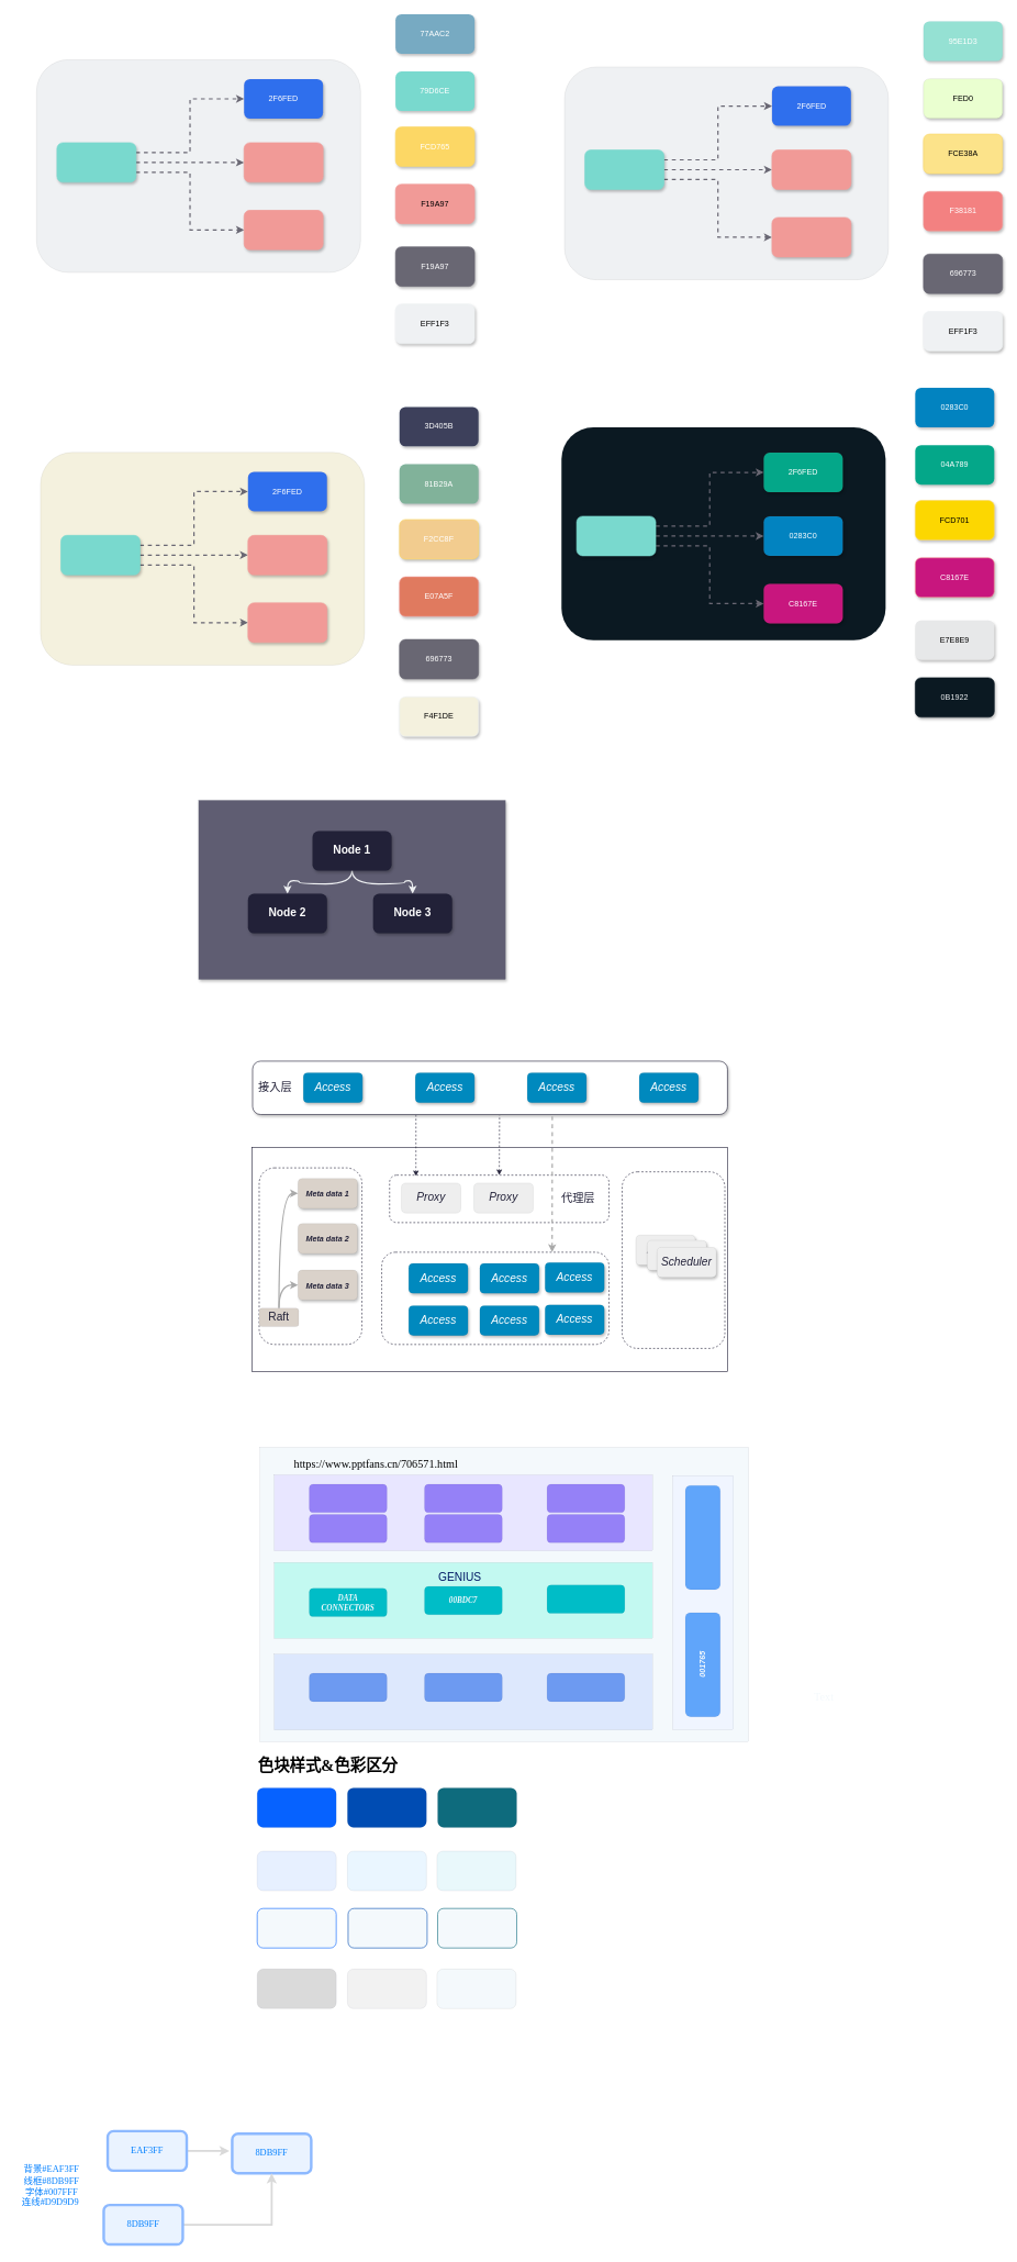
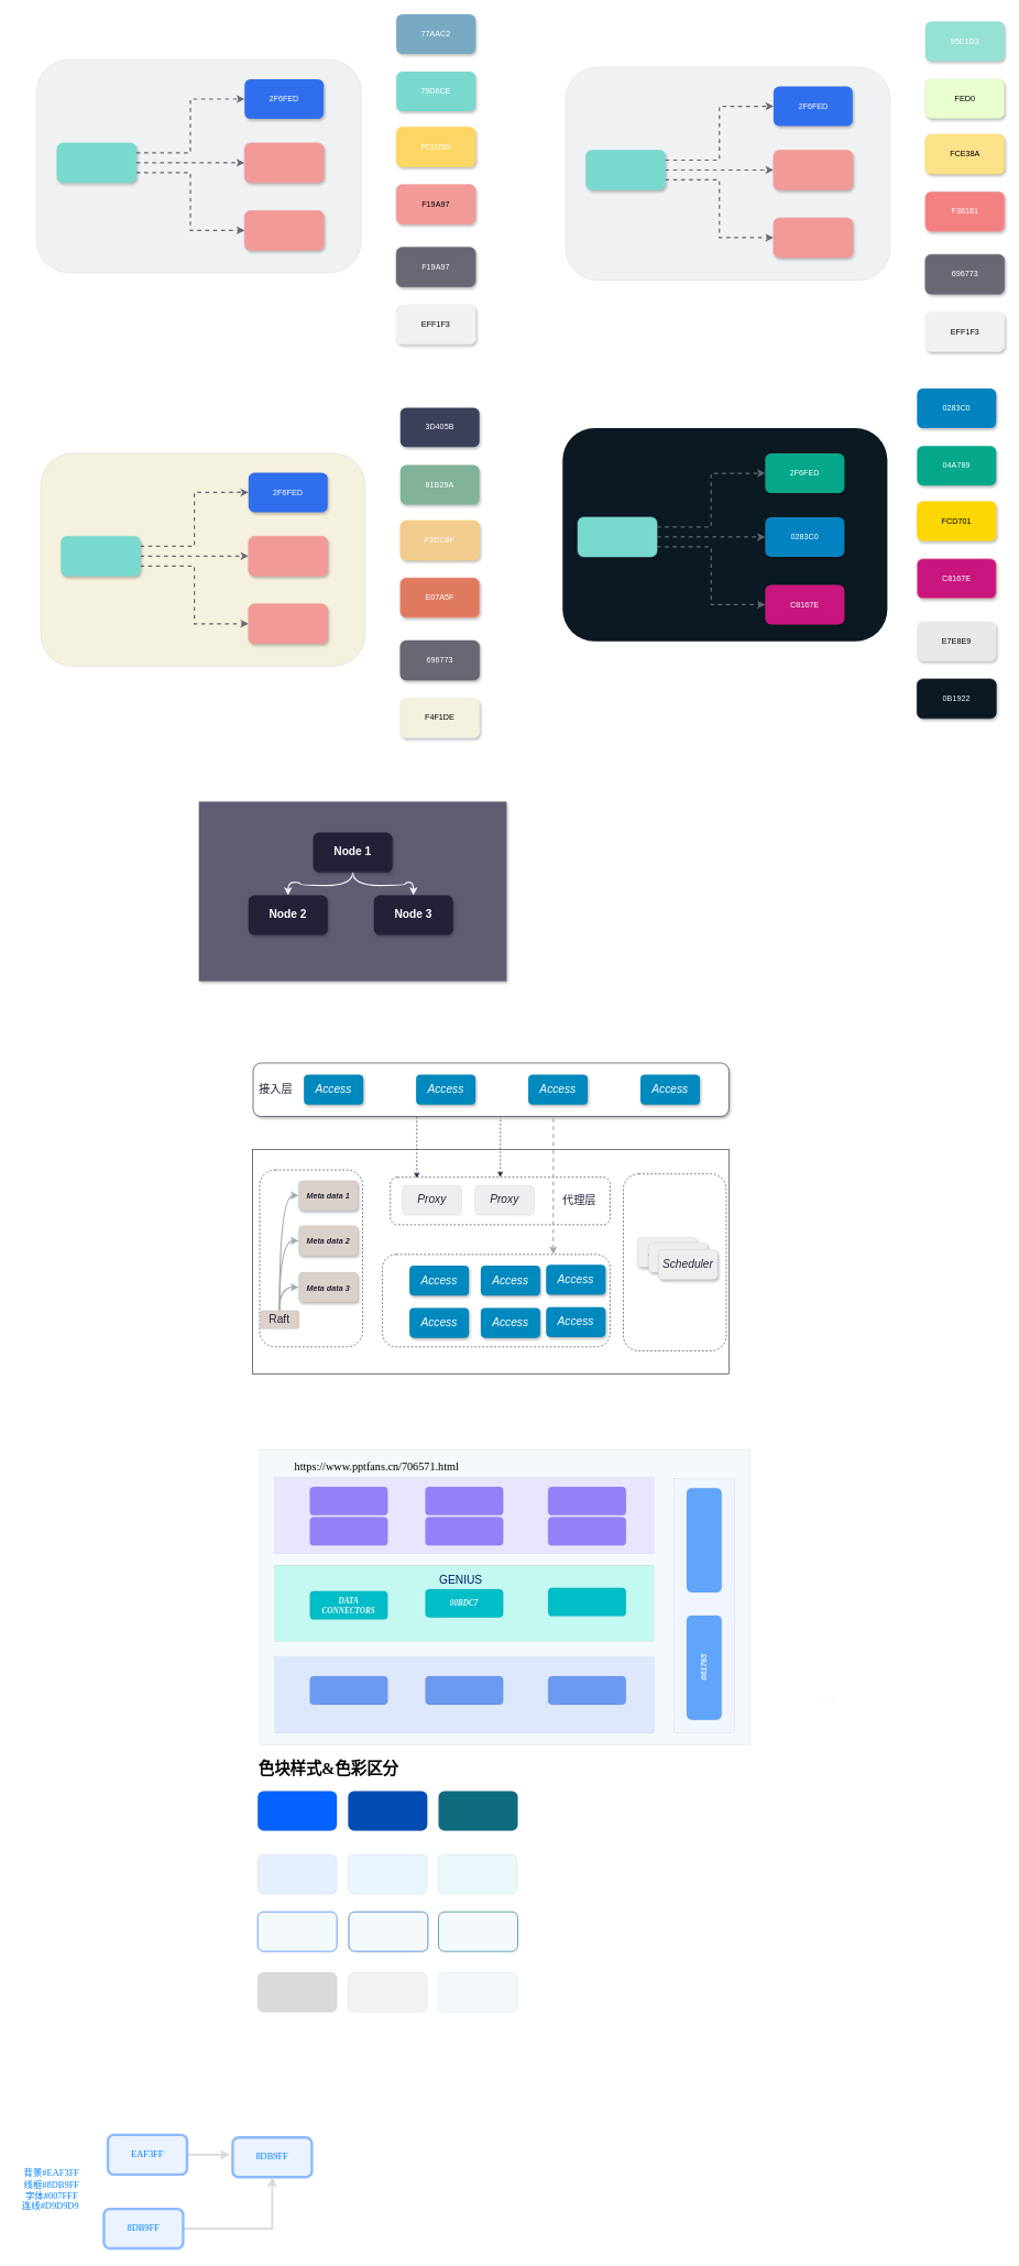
+ <mxCell id="92" style="rounded=0;orthogonalLoop=1;jettySize=auto;html=1;exitX=0.5;exitY=0;exitDx=0;exitDy=0;entryX=0;entryY=0.5;entryDx=0;entryDy=0;fontSize=17;fontColor=#222138;strokeColor=#A9A9A9;strokeWidth=2;edgeStyle=orthogonalEdgeStyle;curved=1;" parent="1" source="94" target="89" edge="1"><mxGeometry relative="1" as="geometry" /></mxCell>
